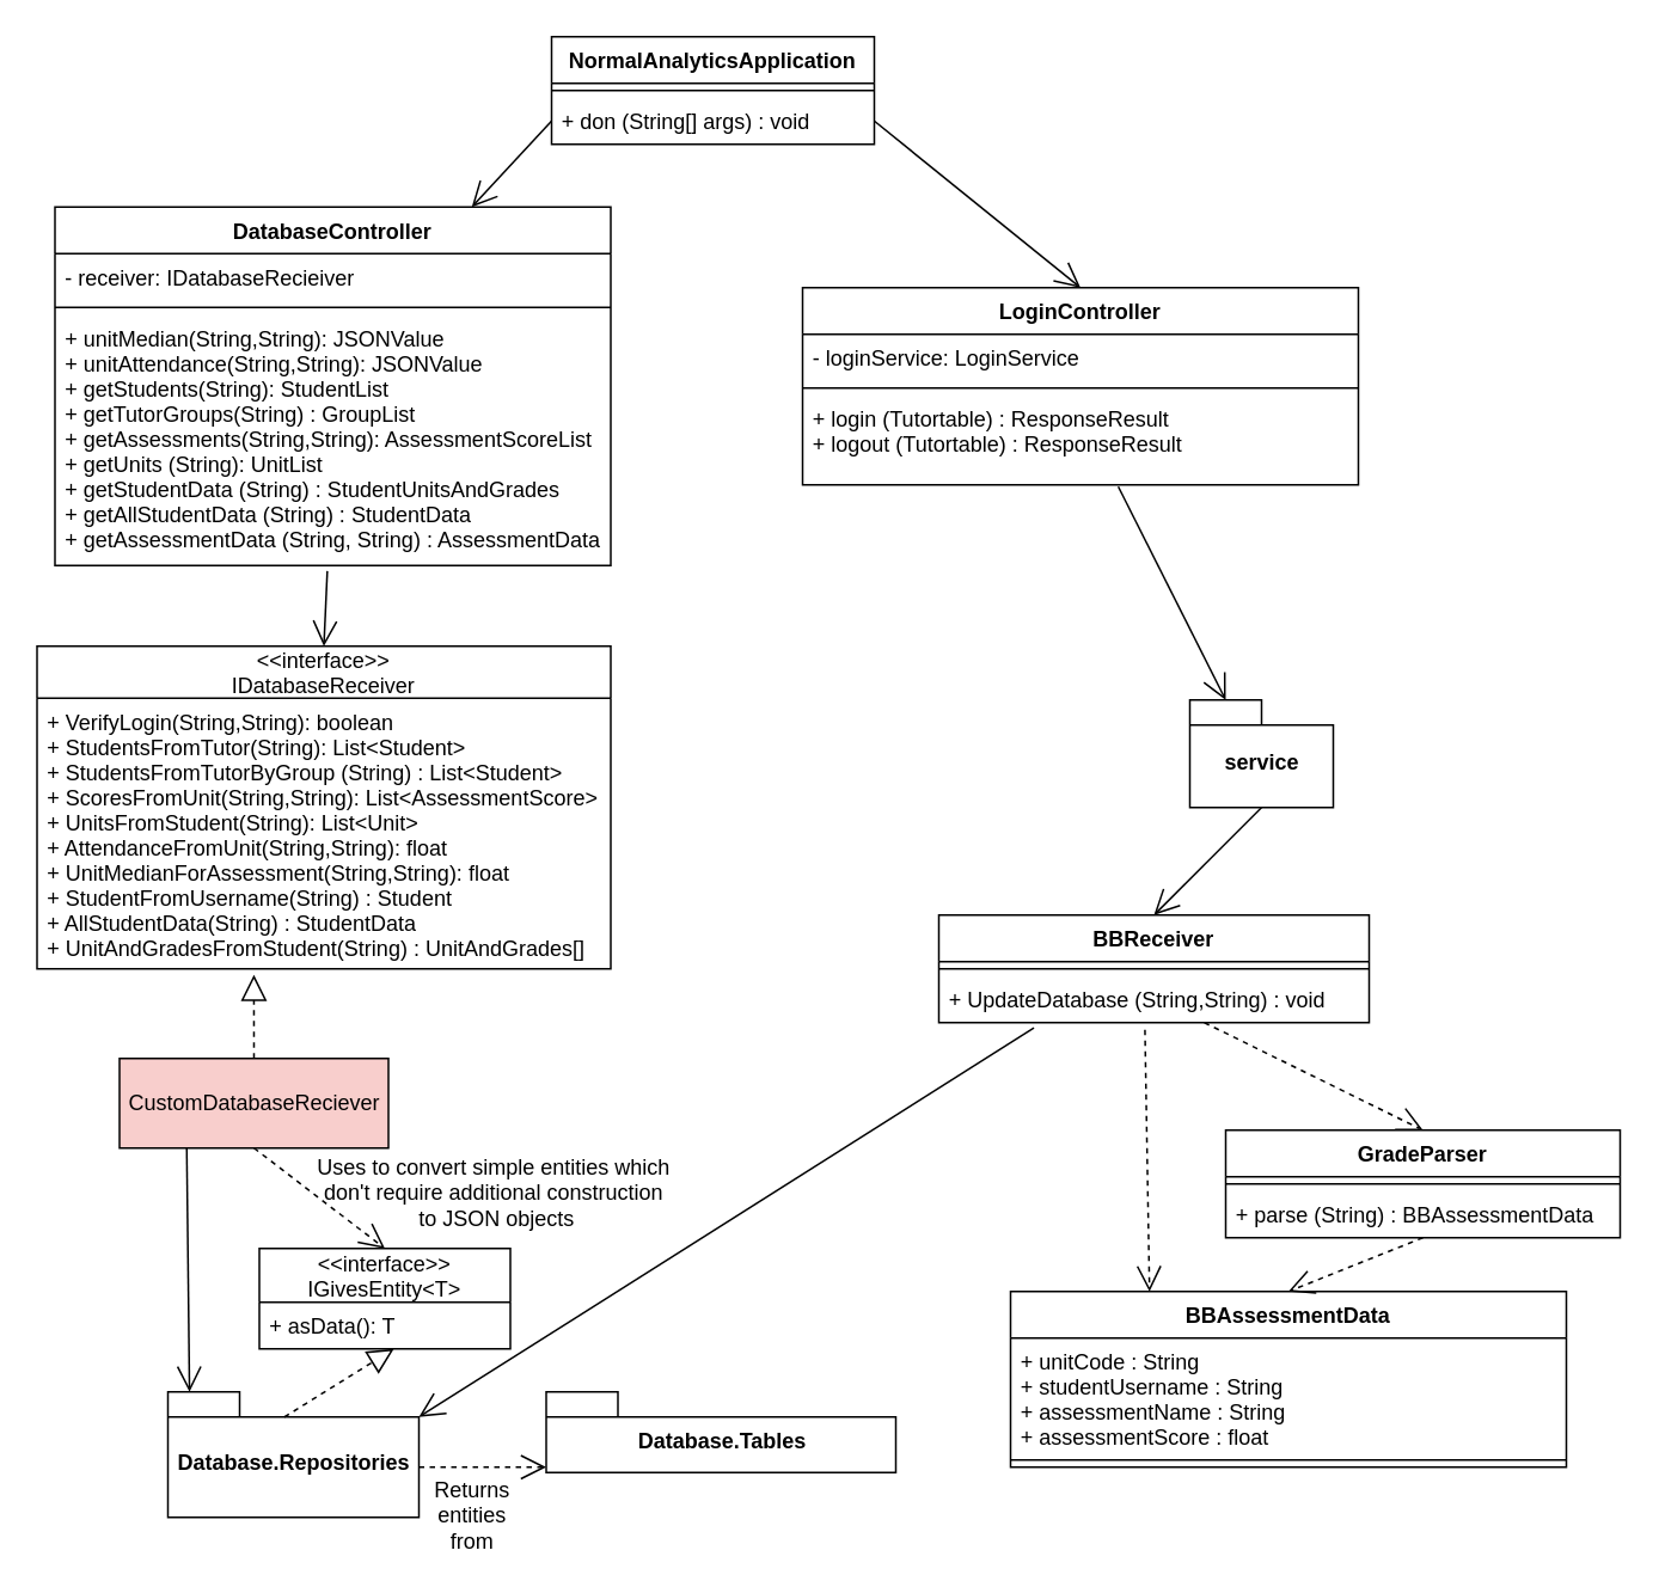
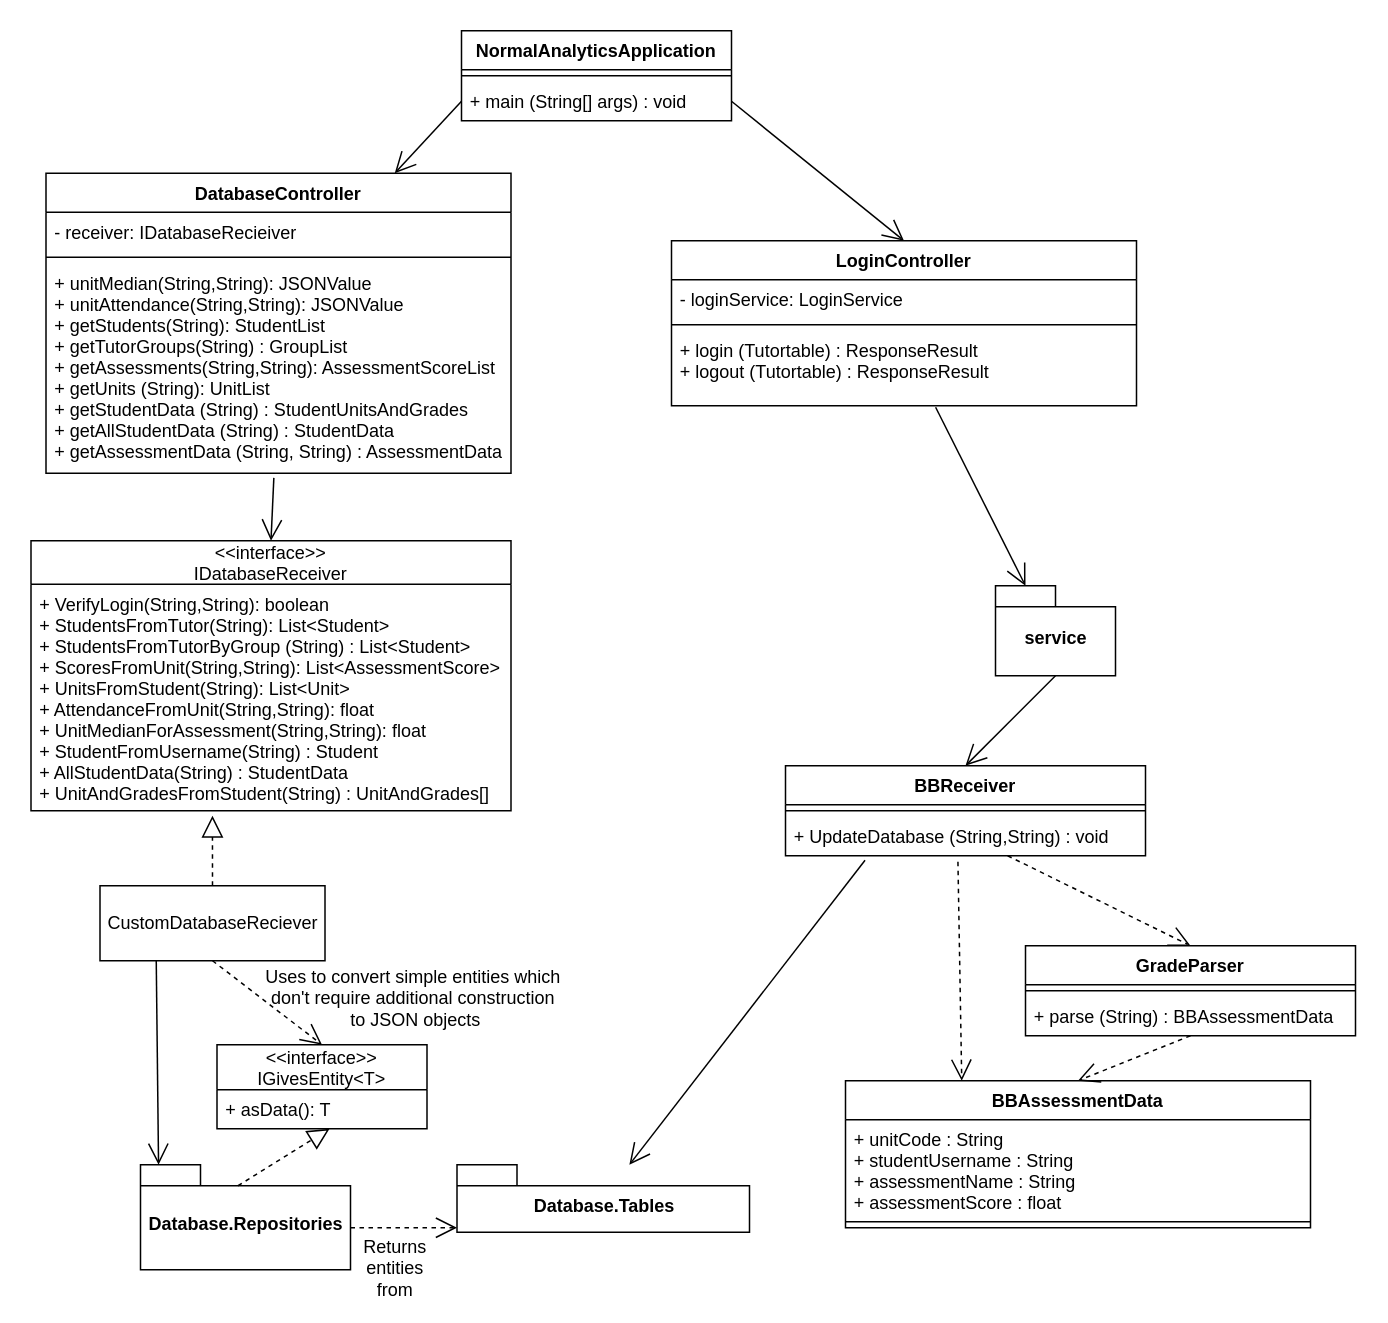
- <mxCell id="23" value="+ don (String[] args) : void" style="text;strokeColor=none;fillColor=none;align=left;verticalAlign=top;spacingLeft=4;spacingRight=4;overflow=hidden;rotatable=0;points=[[0,0.5],[1,0.5]];portConstraint=eastwest;" vertex="1" parent="21"><mxGeometry y="34" width="180" height="26" as="geometry" /></mxCell>
+ <mxCell id="23" value="+ main (String[] args) : void" style="text;strokeColor=none;fillColor=none;align=left;verticalAlign=top;spacingLeft=4;spacingRight=4;overflow=hidden;rotatable=0;points=[[0,0.5],[1,0.5]];portConstraint=eastwest;" vertex="1" parent="21"><mxGeometry y="34" width="180" height="26" as="geometry" /></mxCell>
- <mxCell id="8" value="CustomDatabaseReciever" style="html=1;fillColor=#f8cecc;" vertex="1" parent="1"><mxGeometry x="66" y="590" width="150" height="50" as="geometry" /></mxCell>
+ <mxCell id="8" value="CustomDatabaseReciever" style="html=1;" vertex="1" parent="1"><mxGeometry x="66" y="590" width="150" height="50" as="geometry" /></mxCell>
- <mxCell id="43" value="" style="endArrow=open;endFill=1;endSize=12;html=1;rounded=0;entryX=0;entryY=0;entryDx=140;entryDy=14;exitX=0.221;exitY=1.115;exitDx=0;exitDy=0;exitPerimeter=0;entryPerimeter=0;" edge="1" parent="1" source="32" target="13"><mxGeometry width="160" relative="1" as="geometry"><mxPoint x="553" y="630" as="sourcePoint" /><mxPoint x="493" y="690" as="targetPoint" /></mxGeometry></mxCell>
+ <mxCell id="43" value="" style="endArrow=open;endFill=1;endSize=12;html=1;rounded=0;exitX=0.221;exitY=1.115;exitDx=0;exitDy=0;exitPerimeter=0;" edge="1" parent="1" source="32" target="17"><mxGeometry width="160" relative="1" as="geometry"><mxPoint x="553" y="630" as="sourcePoint" /><mxPoint x="493" y="690" as="targetPoint" /></mxGeometry></mxCell>
